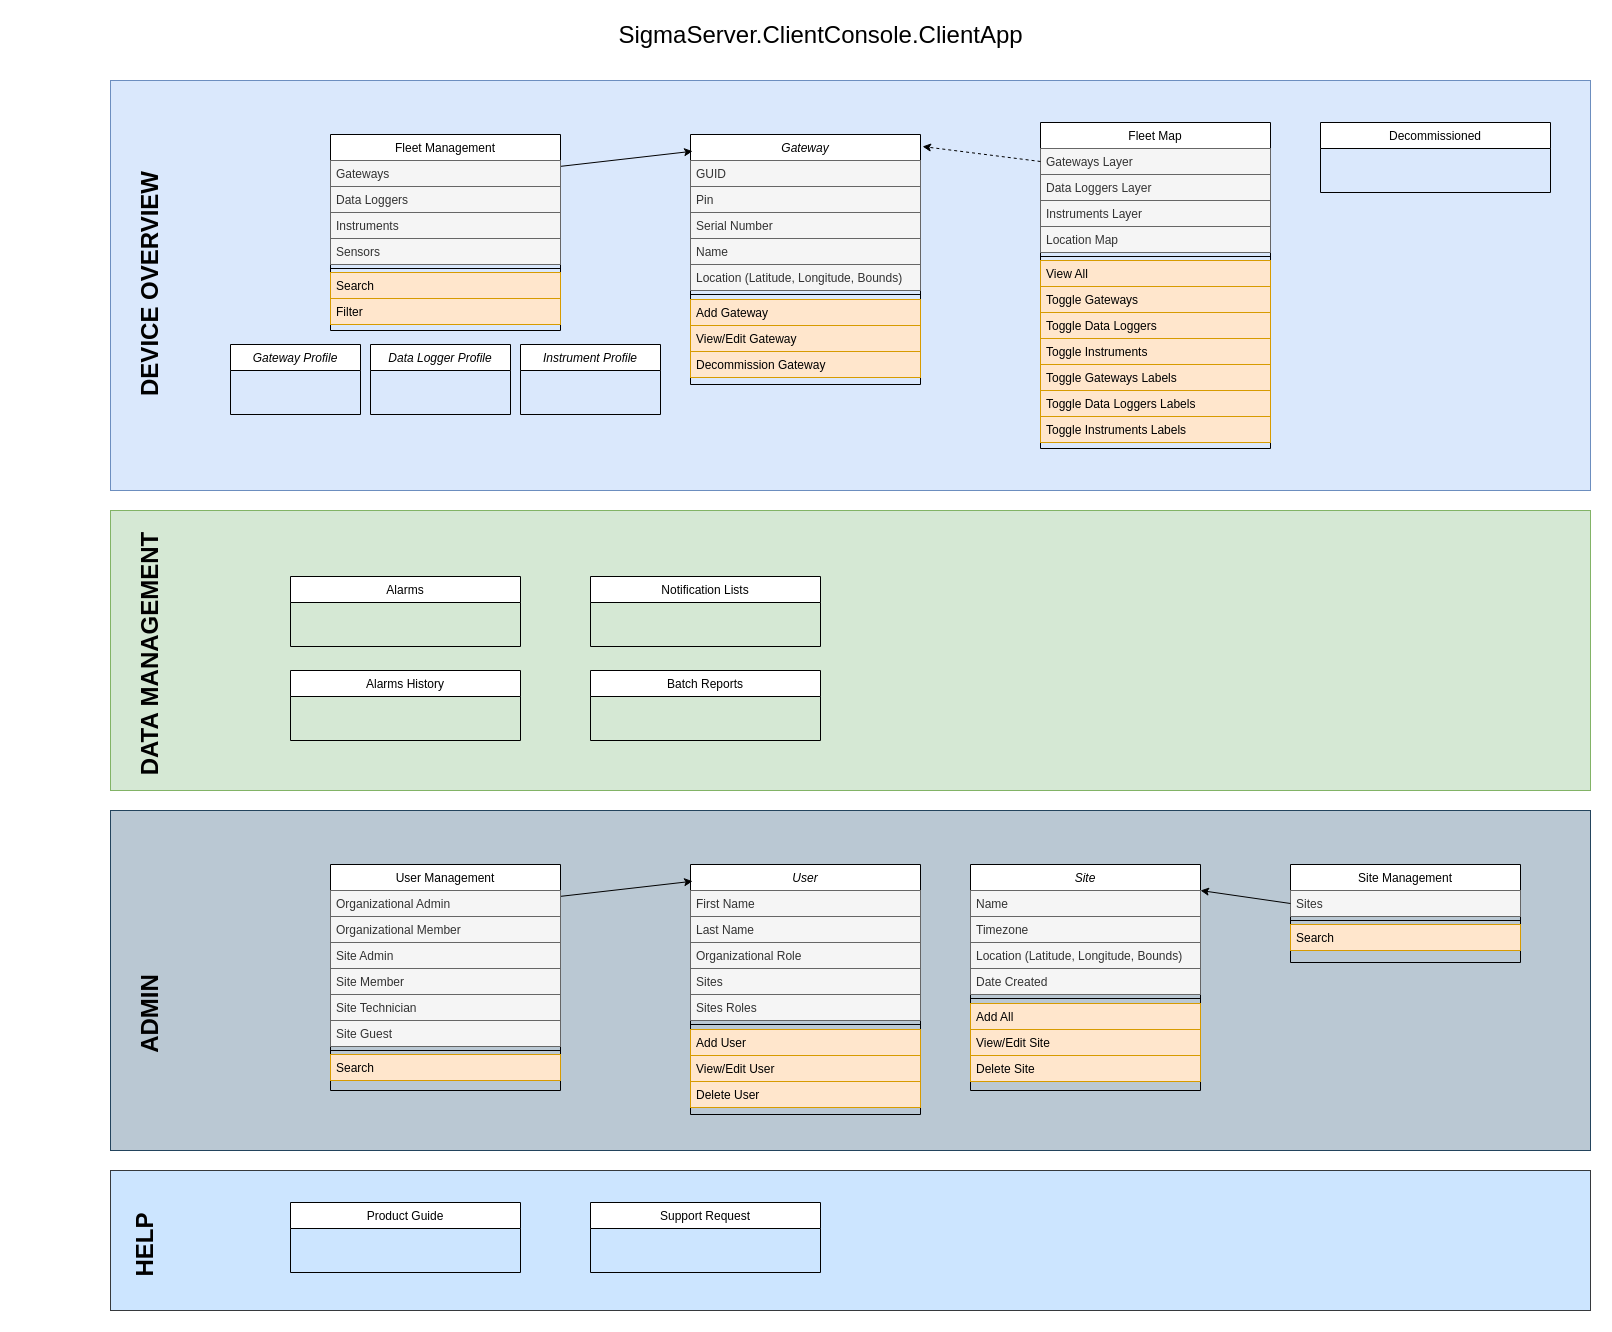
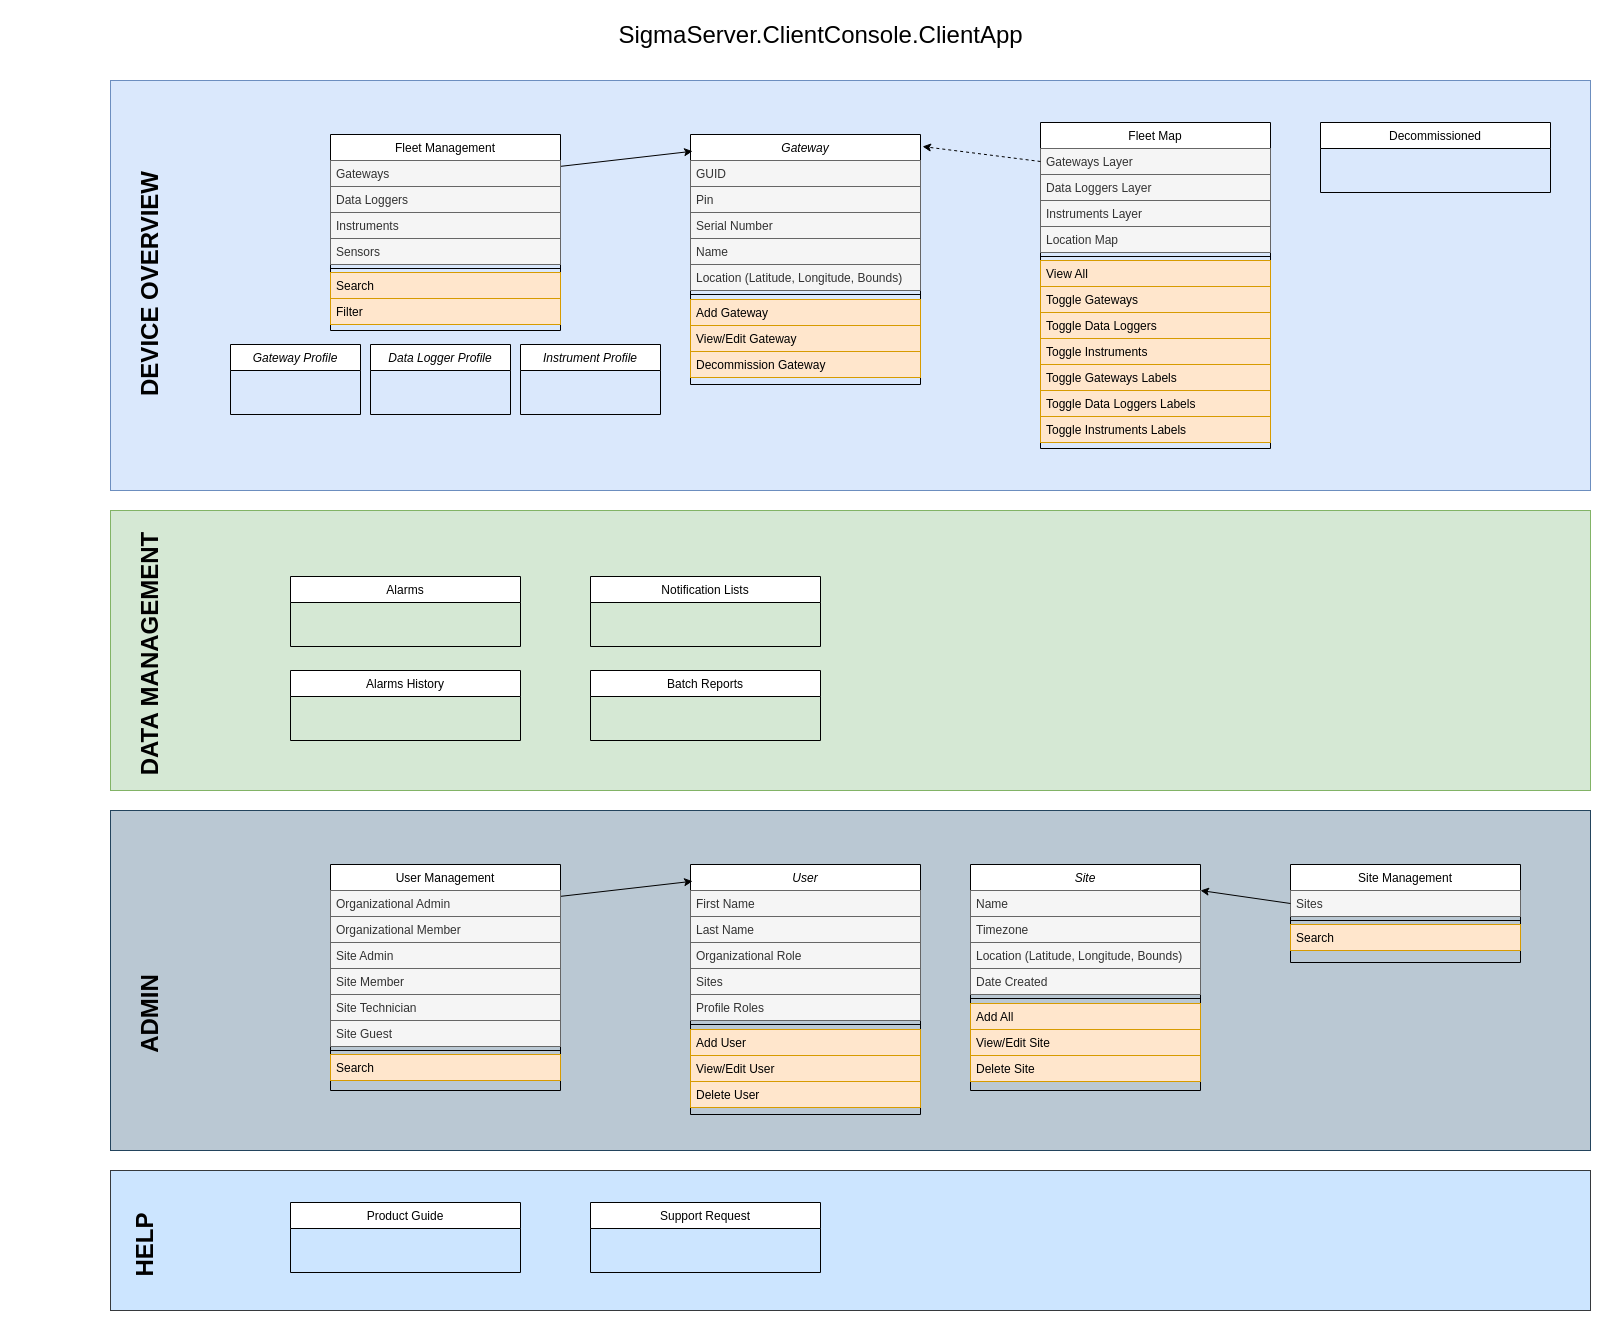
- <mxCell id="59" value="Sites Roles" style="text;align=left;verticalAlign=top;spacingLeft=4;spacingRight=4;overflow=hidden;rotatable=0;points=[[0,0.5],[1,0.5]];portConstraint=eastwest;rounded=0;shadow=0;html=0;fillColor=#f5f5f5;strokeColor=#666666;fontColor=#333333;" vertex="1" parent="54"><mxGeometry y="130" width="230" height="26" as="geometry" /></mxCell>
+ <mxCell id="59" value="Profile Roles" style="text;align=left;verticalAlign=top;spacingLeft=4;spacingRight=4;overflow=hidden;rotatable=0;points=[[0,0.5],[1,0.5]];portConstraint=eastwest;rounded=0;shadow=0;html=0;fillColor=#f5f5f5;strokeColor=#666666;fontColor=#333333;" vertex="1" parent="54"><mxGeometry y="130" width="230" height="26" as="geometry" /></mxCell>
